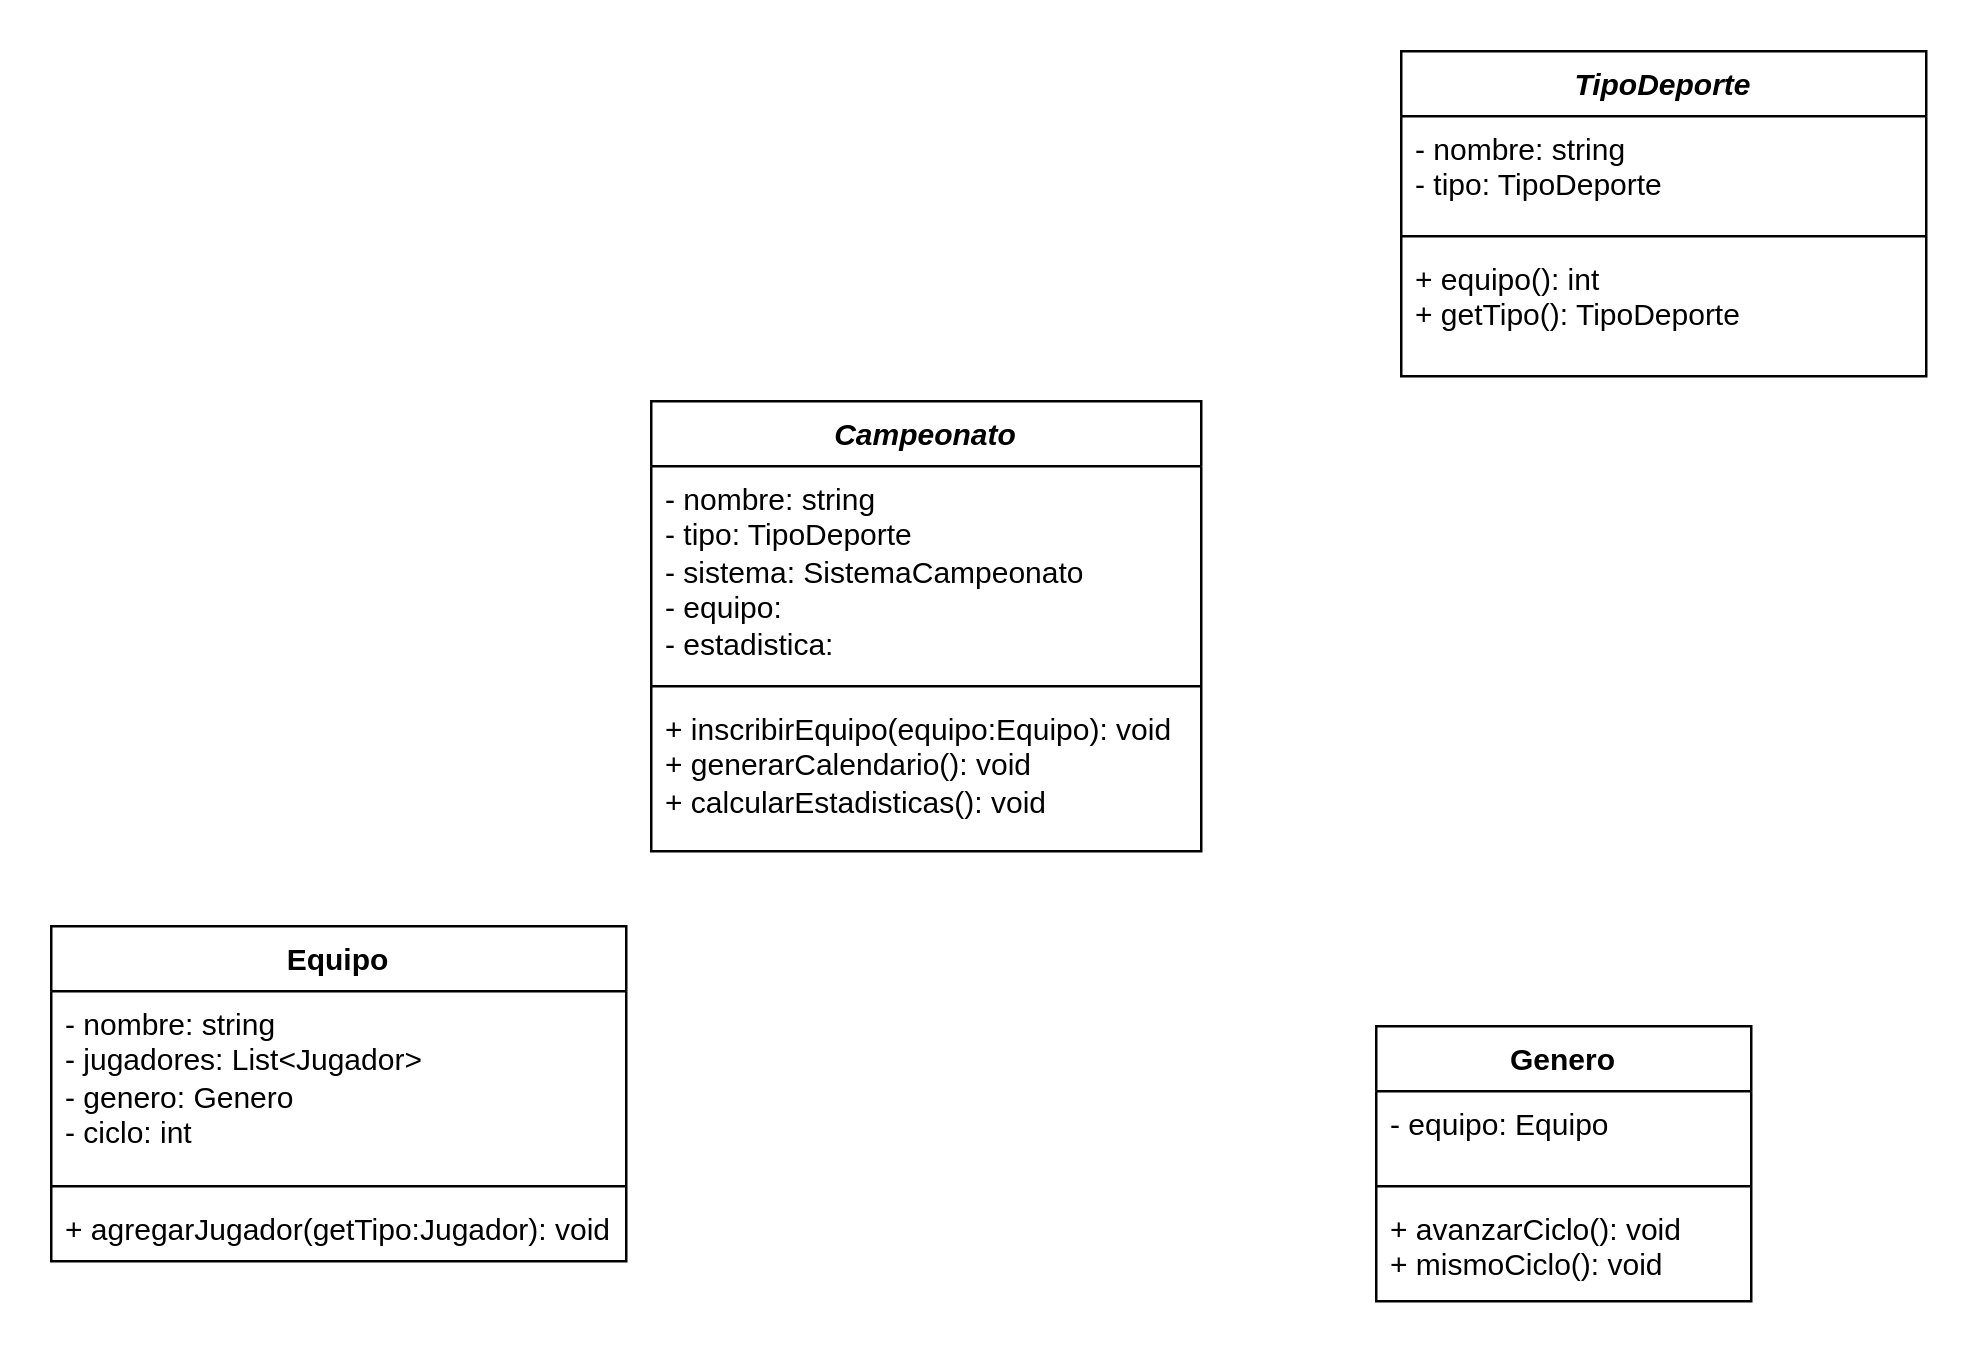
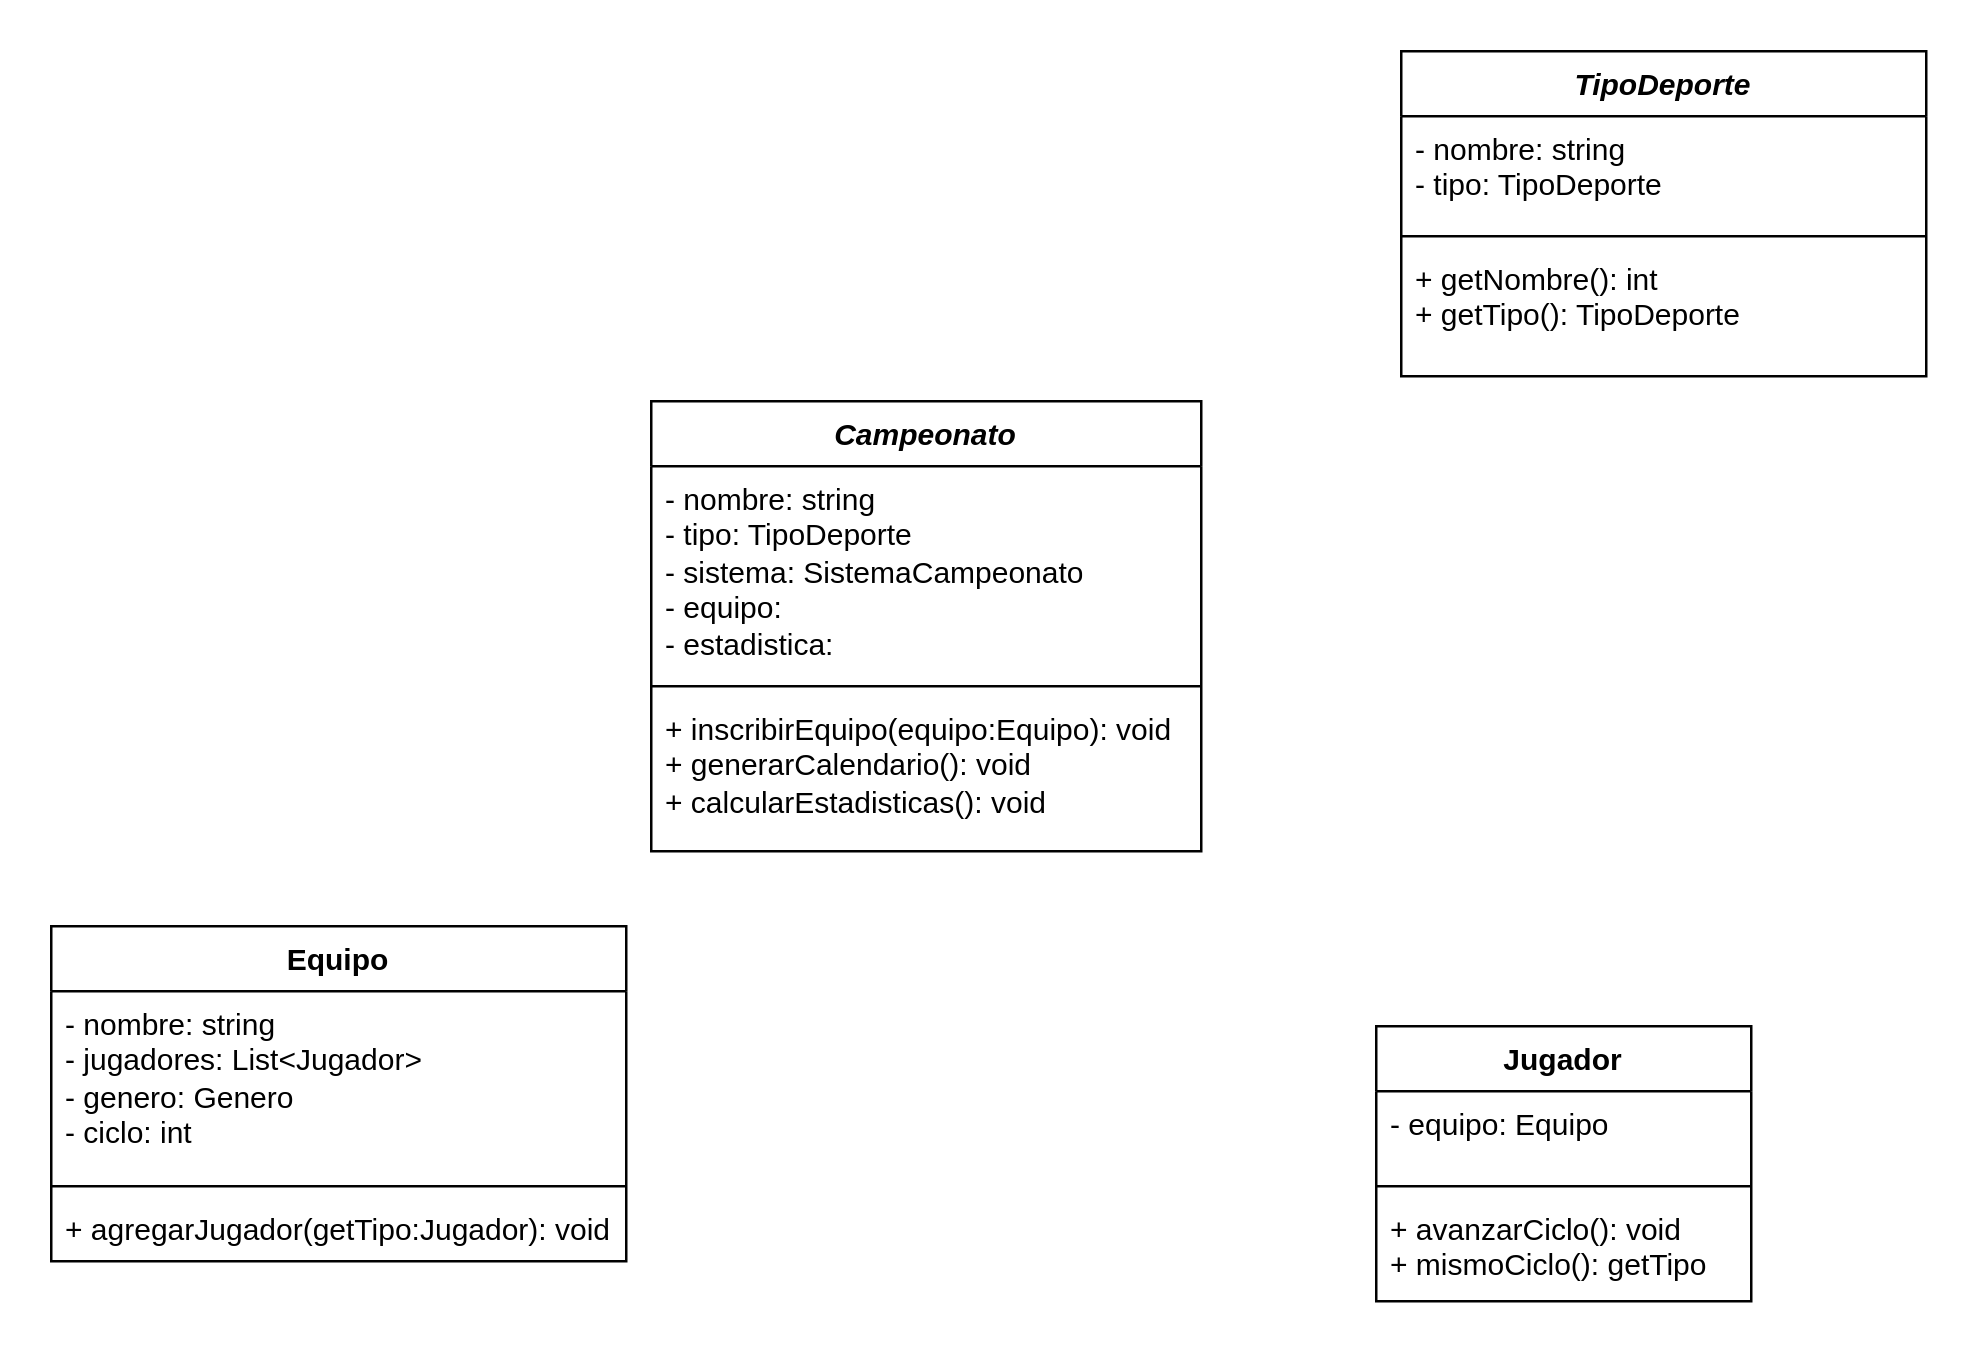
- <mxCell id="5" value="&lt;div&gt;&lt;span style=&quot;background-color: initial;&quot;&gt;+ equipo(): int&lt;/span&gt;&lt;br&gt;&lt;/div&gt;&lt;div&gt;+ getTipo(): TipoDeporte&lt;br&gt;&lt;/div&gt;" style="text;strokeColor=none;fillColor=none;align=left;verticalAlign=top;spacingLeft=4;spacingRight=4;overflow=hidden;rotatable=0;points=[[0,0.5],[1,0.5]];portConstraint=eastwest;whiteSpace=wrap;html=1;" parent="2" vertex="1"><mxGeometry y="78" width="210" height="52" as="geometry" /></mxCell>
+ <mxCell id="5" value="&lt;div&gt;&lt;span style=&quot;background-color: initial;&quot;&gt;+ getNombre(): int&lt;/span&gt;&lt;br&gt;&lt;/div&gt;&lt;div&gt;+ getTipo(): TipoDeporte&lt;br&gt;&lt;/div&gt;" style="text;strokeColor=none;fillColor=none;align=left;verticalAlign=top;spacingLeft=4;spacingRight=4;overflow=hidden;rotatable=0;points=[[0,0.5],[1,0.5]];portConstraint=eastwest;whiteSpace=wrap;html=1;" parent="2" vertex="1"><mxGeometry y="78" width="210" height="52" as="geometry" /></mxCell>
- <mxCell id="14" value="Genero" style="swimlane;fontStyle=1;align=center;verticalAlign=top;childLayout=stackLayout;horizontal=1;startSize=26;horizontalStack=0;resizeParent=1;resizeParentMax=0;resizeLast=0;collapsible=1;marginBottom=0;whiteSpace=wrap;html=1;" vertex="1" parent="1"><mxGeometry x="550" y="410" width="150" height="110" as="geometry" /></mxCell>
+ <mxCell id="14" value="Jugador" style="swimlane;fontStyle=1;align=center;verticalAlign=top;childLayout=stackLayout;horizontal=1;startSize=26;horizontalStack=0;resizeParent=1;resizeParentMax=0;resizeLast=0;collapsible=1;marginBottom=0;whiteSpace=wrap;html=1;" vertex="1" parent="1"><mxGeometry x="550" y="410" width="150" height="110" as="geometry" /></mxCell>
- <mxCell id="17" value="+ avanzarCiclo(): void&lt;div&gt;+ mismoCiclo(): void&lt;/div&gt;" style="text;strokeColor=none;fillColor=none;align=left;verticalAlign=top;spacingLeft=4;spacingRight=4;overflow=hidden;rotatable=0;points=[[0,0.5],[1,0.5]];portConstraint=eastwest;whiteSpace=wrap;html=1;" vertex="1" parent="14"><mxGeometry y="68" width="150" height="42" as="geometry" /></mxCell>
+ <mxCell id="17" value="+ avanzarCiclo(): void&lt;div&gt;+ mismoCiclo(): getTipo&lt;/div&gt;" style="text;strokeColor=none;fillColor=none;align=left;verticalAlign=top;spacingLeft=4;spacingRight=4;overflow=hidden;rotatable=0;points=[[0,0.5],[1,0.5]];portConstraint=eastwest;whiteSpace=wrap;html=1;" vertex="1" parent="14"><mxGeometry y="68" width="150" height="42" as="geometry" /></mxCell>
